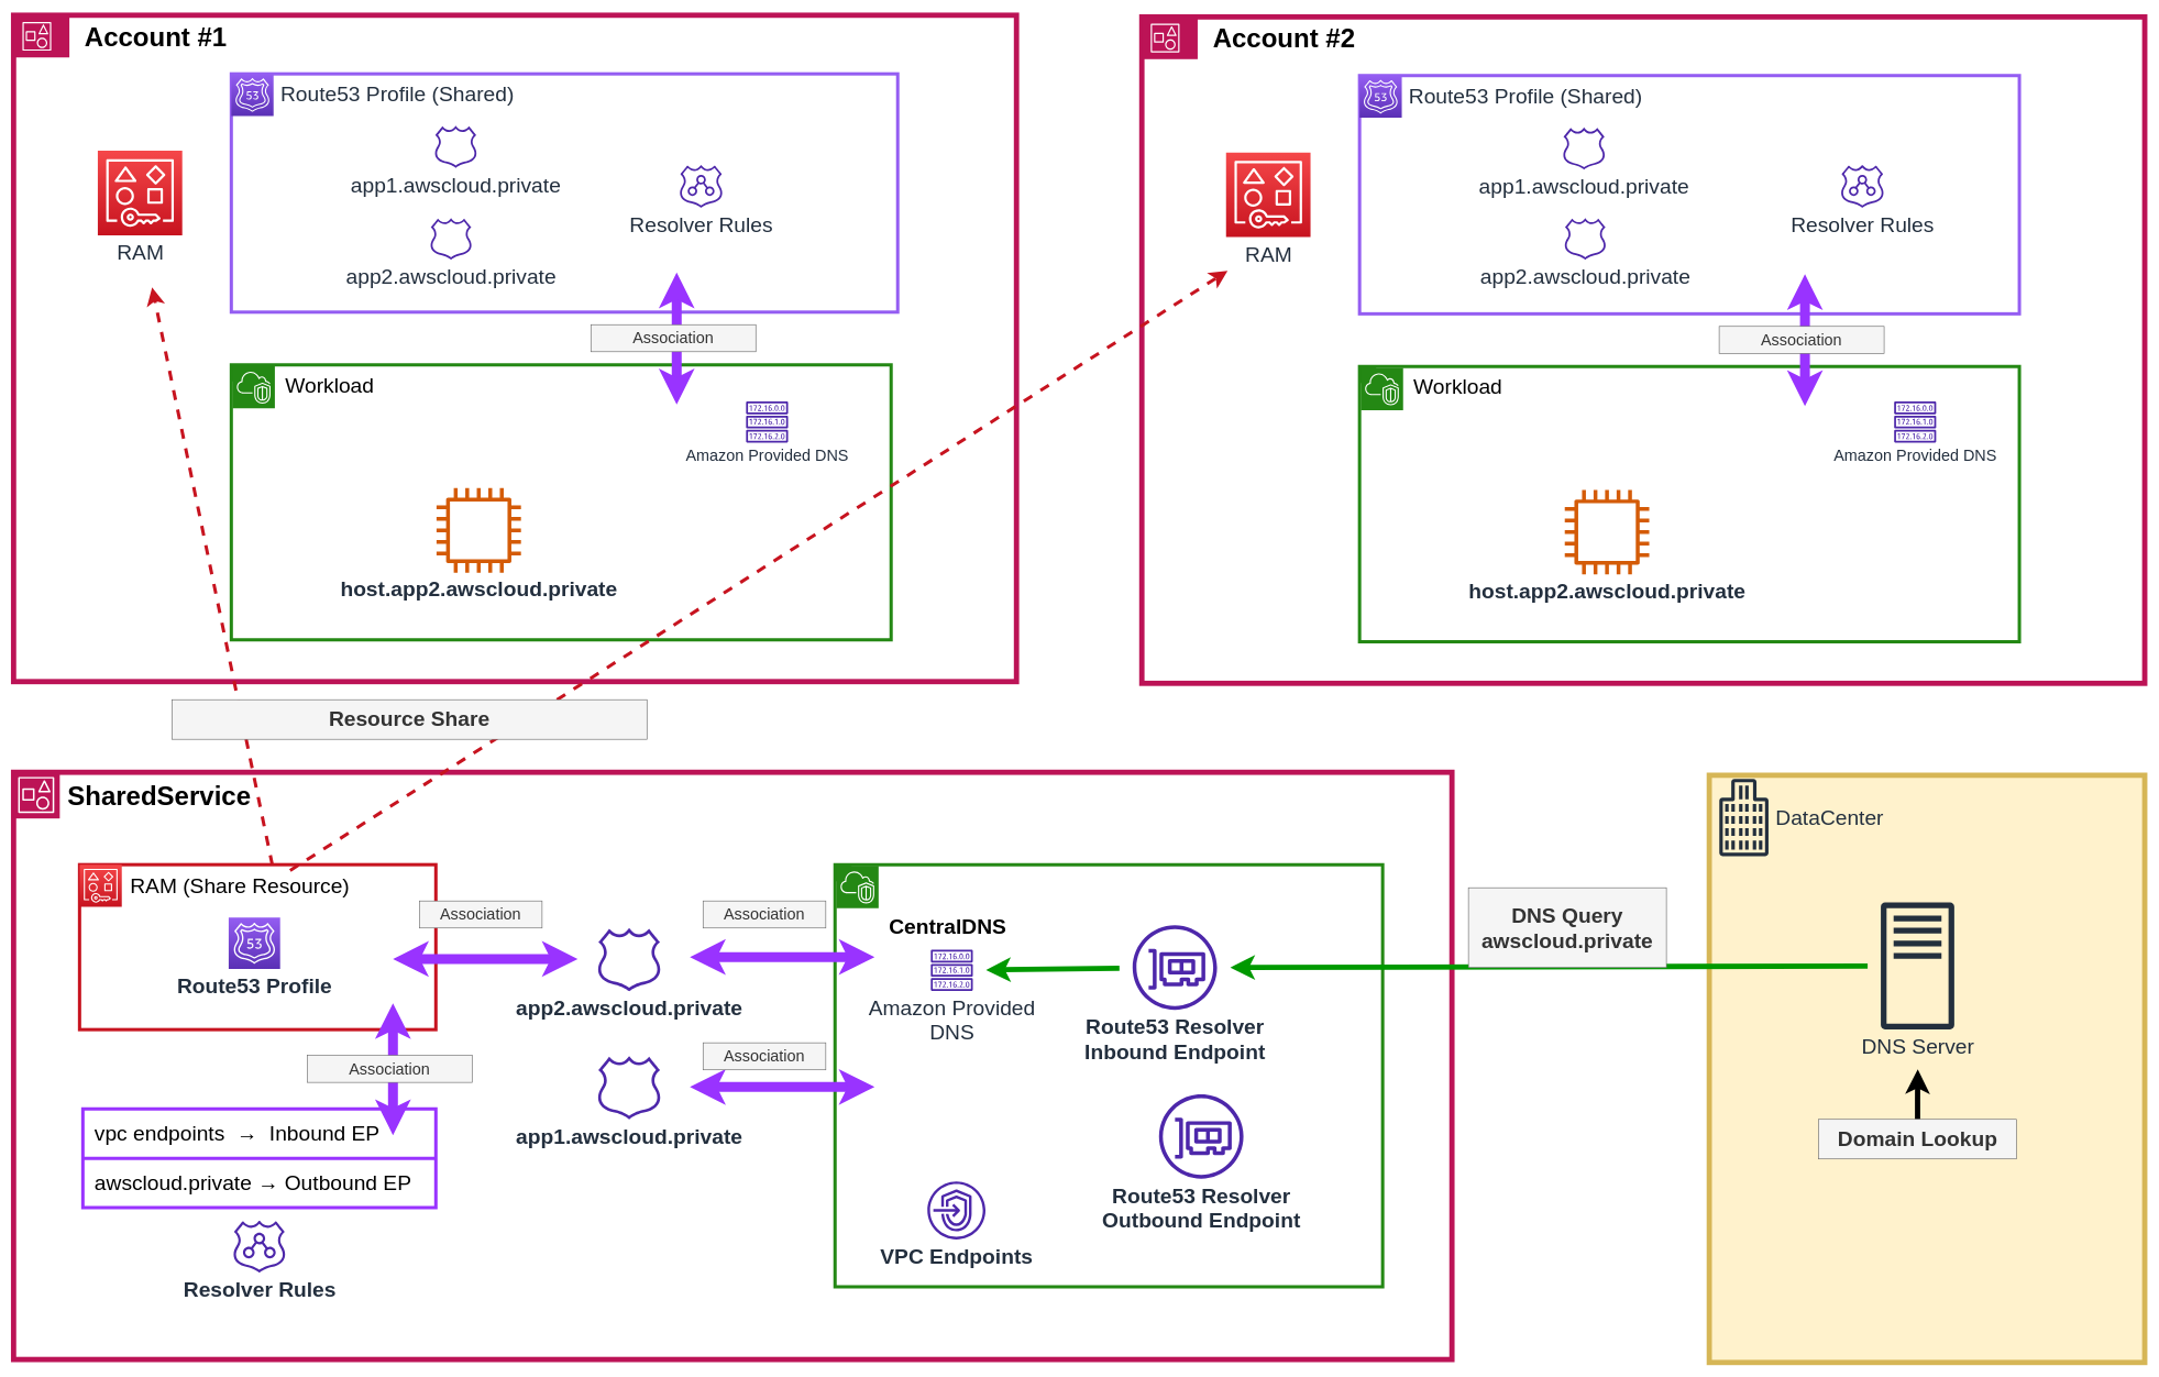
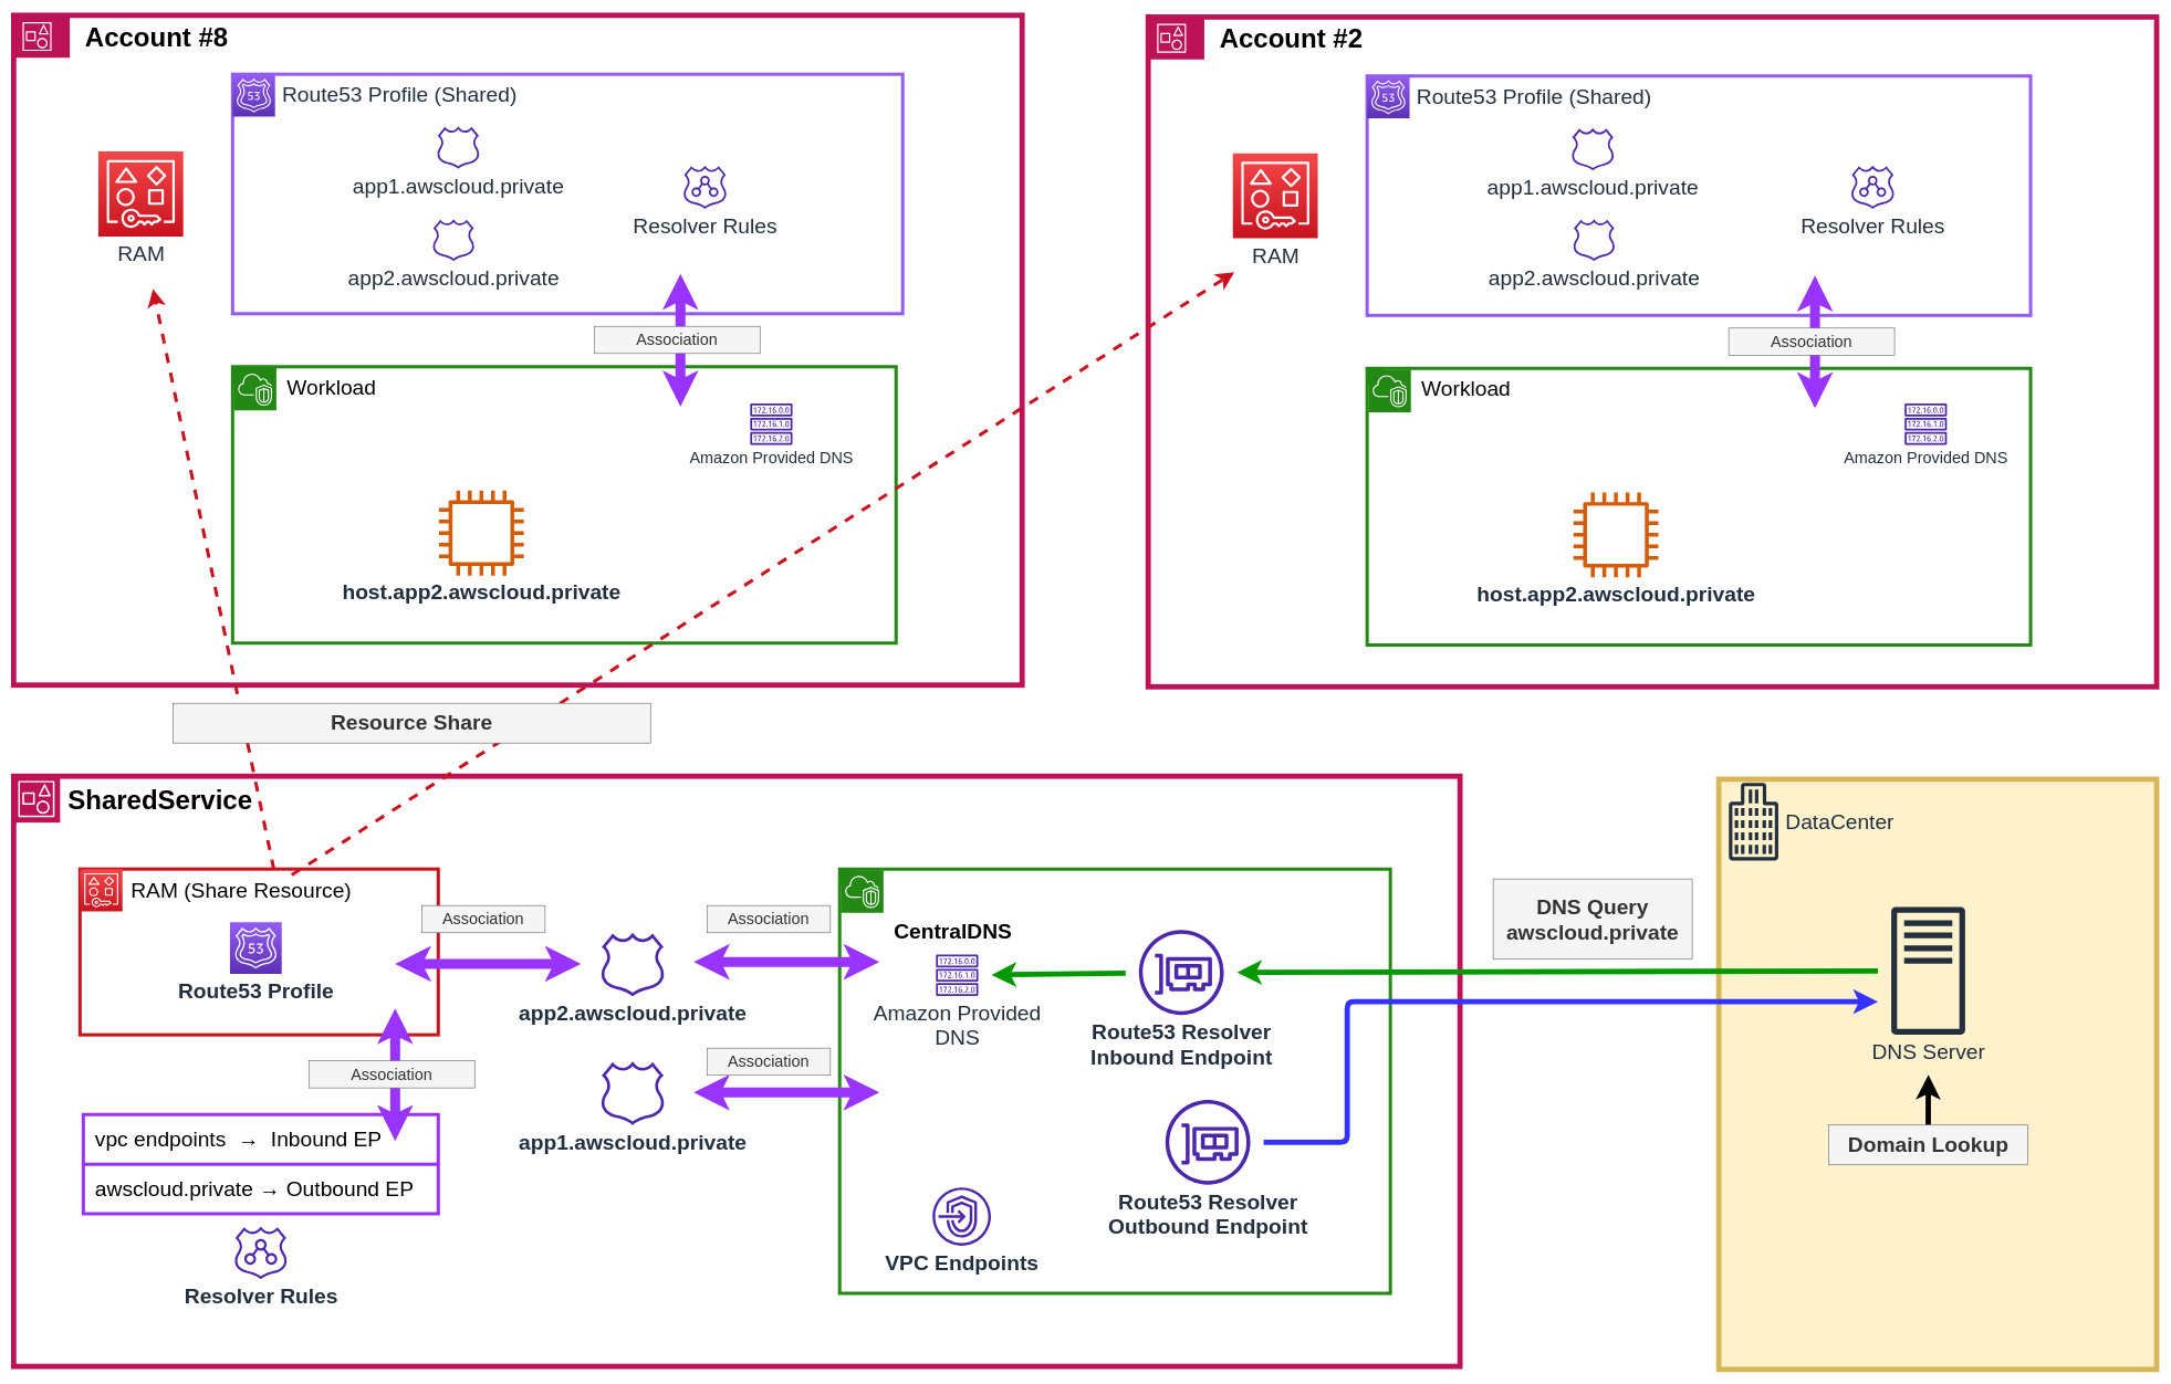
- <mxCell id="7" value="Account #1" style="text;strokeColor=none;align=left;fillColor=none;html=1;verticalAlign=middle;whiteSpace=wrap;rounded=0;shadow=0;sketch=0;strokeWidth=5;fontSize=40;fontColor=default;fontStyle=1" parent="2" vertex="1"><mxGeometry x="105.739" y="-2.58" width="417.934" height="69.17" as="geometry" /></mxCell>
+ <mxCell id="7" value="Account #8" style="text;strokeColor=none;align=left;fillColor=none;html=1;verticalAlign=middle;whiteSpace=wrap;rounded=0;shadow=0;sketch=0;strokeWidth=5;fontSize=40;fontColor=default;fontStyle=1" parent="2" vertex="1"><mxGeometry x="105.739" y="-2.58" width="417.934" height="69.17" as="geometry" /></mxCell>
- <mxCell id="67" value="DNS Query&lt;br style=&quot;font-size: 32px;&quot;&gt;awscloud.private" style="text;align=center;html=1;verticalAlign=middle;whiteSpace=wrap;rounded=0;shadow=0;sketch=0;strokeWidth=1;fontSize=32;fontStyle=1;fillColor=#f5f5f5;fontColor=#333333;strokeColor=#666666;" parent="1" vertex="1"><mxGeometry x="2225" y="1345.03" width="300" height="120.97" as="geometry" /></mxCell>
+ <mxCell id="67" value="DNS Query&lt;br style=&quot;font-size: 32px;&quot;&gt;awscloud.private" style="text;align=center;html=1;verticalAlign=middle;whiteSpace=wrap;rounded=0;shadow=0;sketch=0;strokeWidth=1;fontSize=32;fontStyle=1;fillColor=#f5f5f5;fontColor=#333333;strokeColor=#666666;" parent="1" vertex="1"><mxGeometry x="2250" y="1325.03" width="300" height="120.97" as="geometry" /></mxCell>
+ <mxCell id="68" style="edgeStyle=orthogonalEdgeStyle;rounded=1;html=1;strokeColor=#3333FF;strokeWidth=8;fontSize=32;startSize=12;endSize=12;targetPerimeterSpacing=20;sourcePerimeterSpacing=20;" parent="1" source="31" target="65" edge="1"><mxGeometry relative="1" as="geometry"><Array as="points"><mxPoint x="2030" y="1722" /><mxPoint x="2030" y="1510" /></Array></mxGeometry></mxCell>
